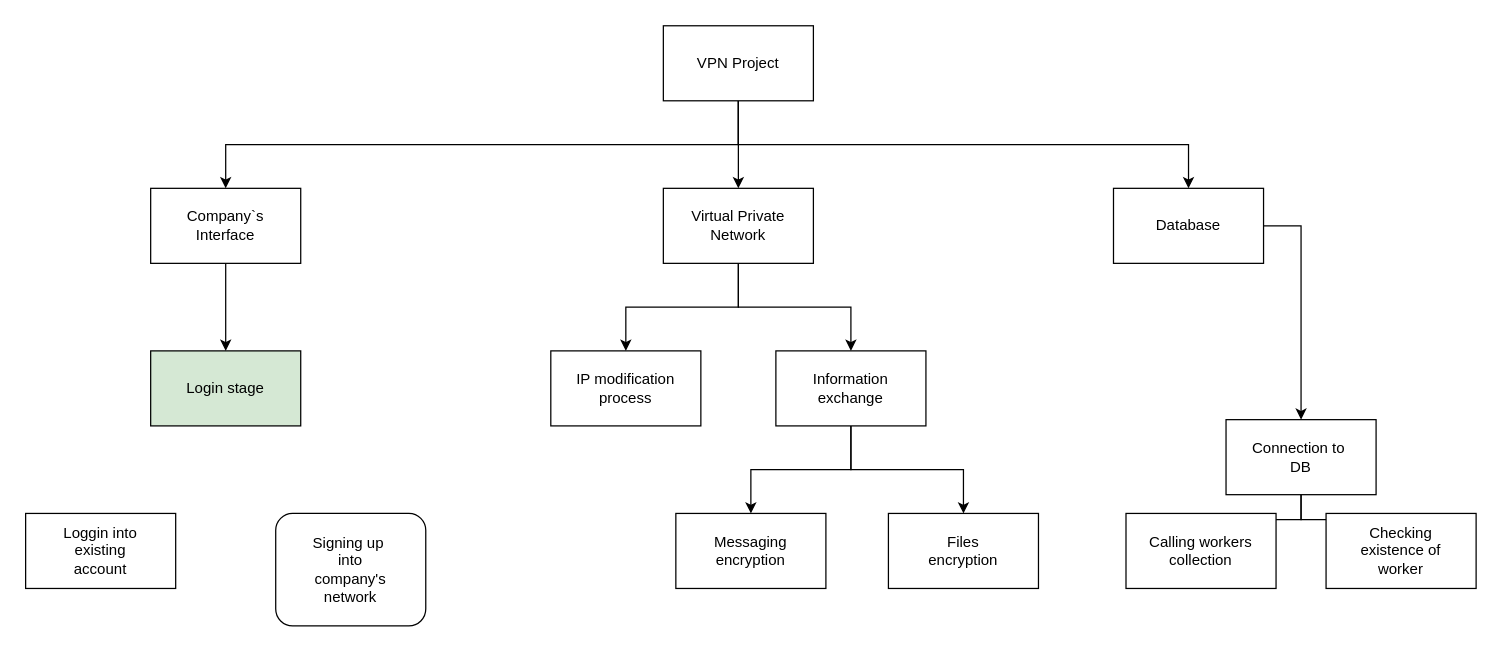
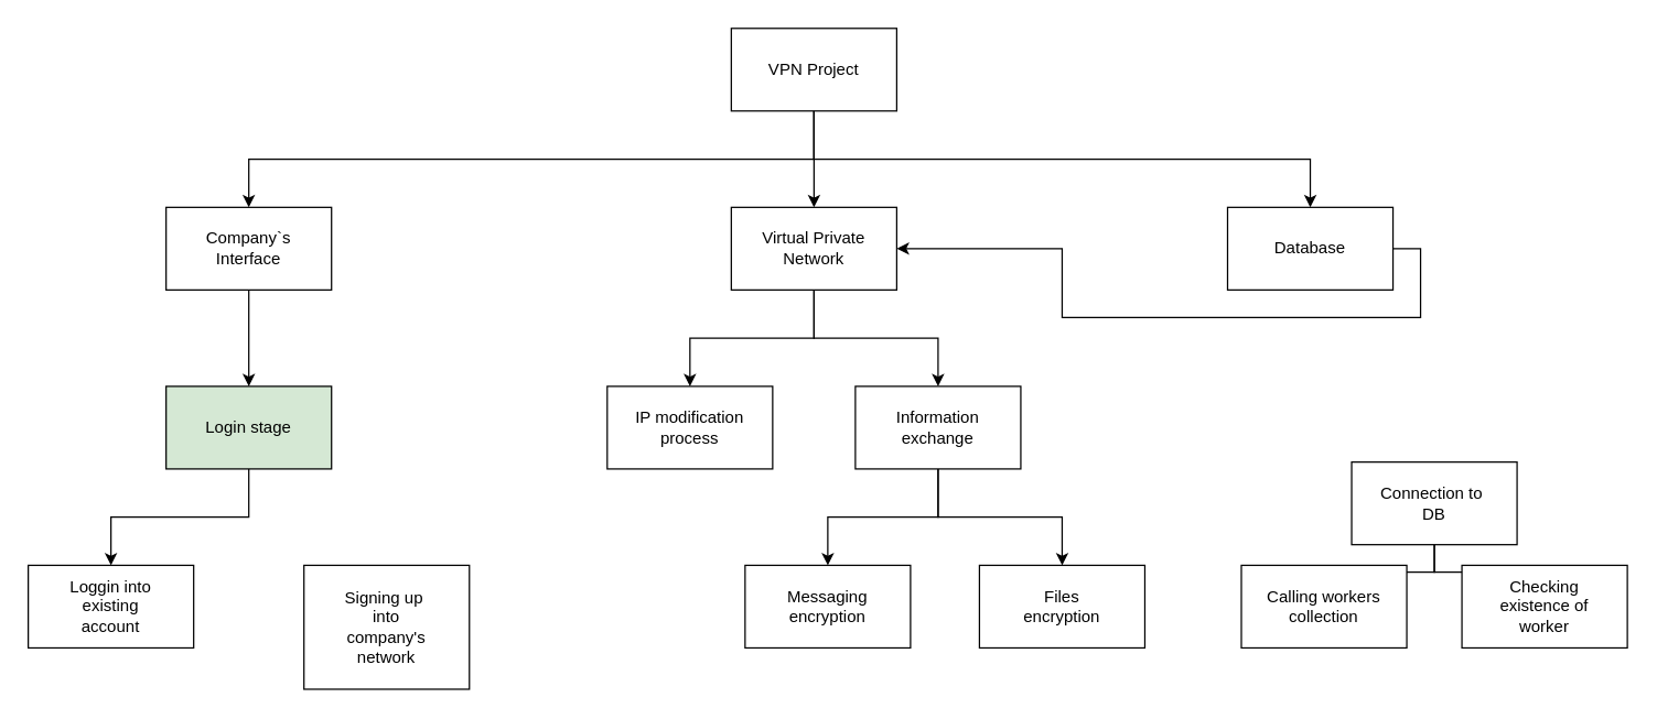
- <mxCell id="11" style="edgeStyle=orthogonalEdgeStyle;rounded=0;orthogonalLoop=1;jettySize=auto;html=1;exitX=1;exitY=0.5;exitDx=0;exitDy=0;entryX=0.5;entryY=0;entryDx=0;entryDy=0;" edge="1" parent="1" source="12" target="21"><mxGeometry relative="1" as="geometry" /></mxCell>
+ <mxCell id="11" style="edgeStyle=orthogonalEdgeStyle;rounded=0;orthogonalLoop=1;jettySize=auto;html=1;exitX=1;exitY=0.5;exitDx=0;exitDy=0;" edge="1" parent="1" source="12" target="10"><mxGeometry relative="1" as="geometry" /></mxCell>
+ <mxCell id="13" style="edgeStyle=orthogonalEdgeStyle;rounded=0;orthogonalLoop=1;jettySize=auto;html=1;exitX=0.5;exitY=1;exitDx=0;exitDy=0;" edge="1" parent="1" source="14" target="22"><mxGeometry relative="1" as="geometry" /></mxCell>
- <mxCell id="23" value="Signing up&amp;nbsp;&lt;br&gt;into&lt;br&gt;company's&lt;br&gt;network" style="whiteSpace=wrap;html=1;rounded=1;" vertex="1" parent="1"><mxGeometry x="220" y="410" width="120" height="90" as="geometry" /></mxCell>
+ <mxCell id="23" value="Signing up&amp;nbsp;&lt;br&gt;into&lt;br&gt;company's&lt;br&gt;network" style="rounded=0;whiteSpace=wrap;html=1;" vertex="1" parent="1"><mxGeometry x="220" y="410" width="120" height="90" as="geometry" /></mxCell>
